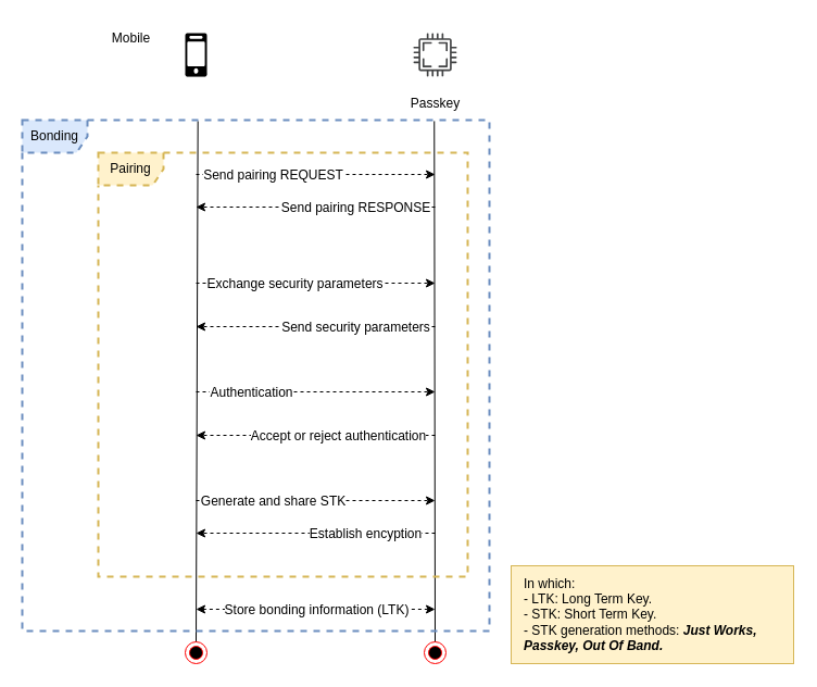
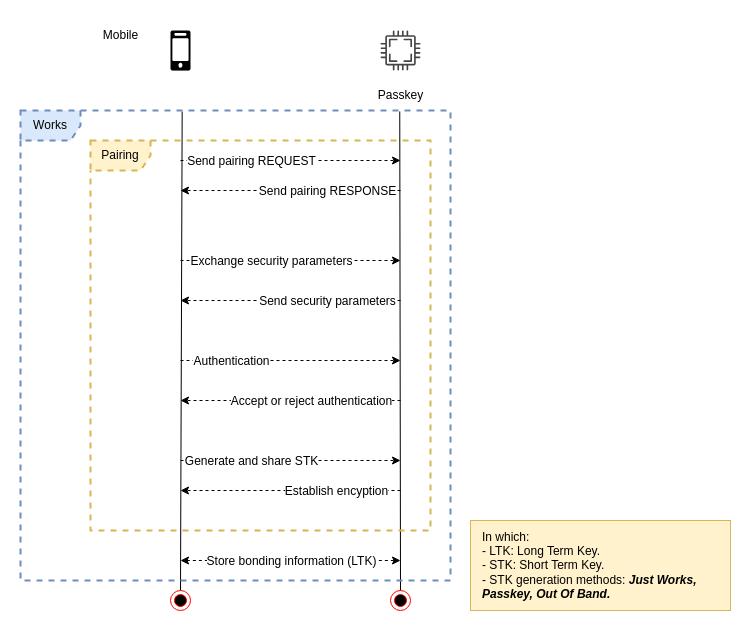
- <mxCell id="30" value="Bonding" style="shape=umlFrame;whiteSpace=wrap;html=1;pointerEvents=0;dashed=1;fillColor=#dae8fc;strokeColor=#6c8ebf;strokeWidth=2;" vertex="1" parent="1"><mxGeometry x="20" y="110" width="430" height="470" as="geometry" /></mxCell>
+ <mxCell id="30" value="Works" style="shape=umlFrame;whiteSpace=wrap;html=1;pointerEvents=0;dashed=1;fillColor=#dae8fc;strokeColor=#6c8ebf;strokeWidth=2;" vertex="1" parent="1"><mxGeometry x="20" y="110" width="430" height="470" as="geometry" /></mxCell>
